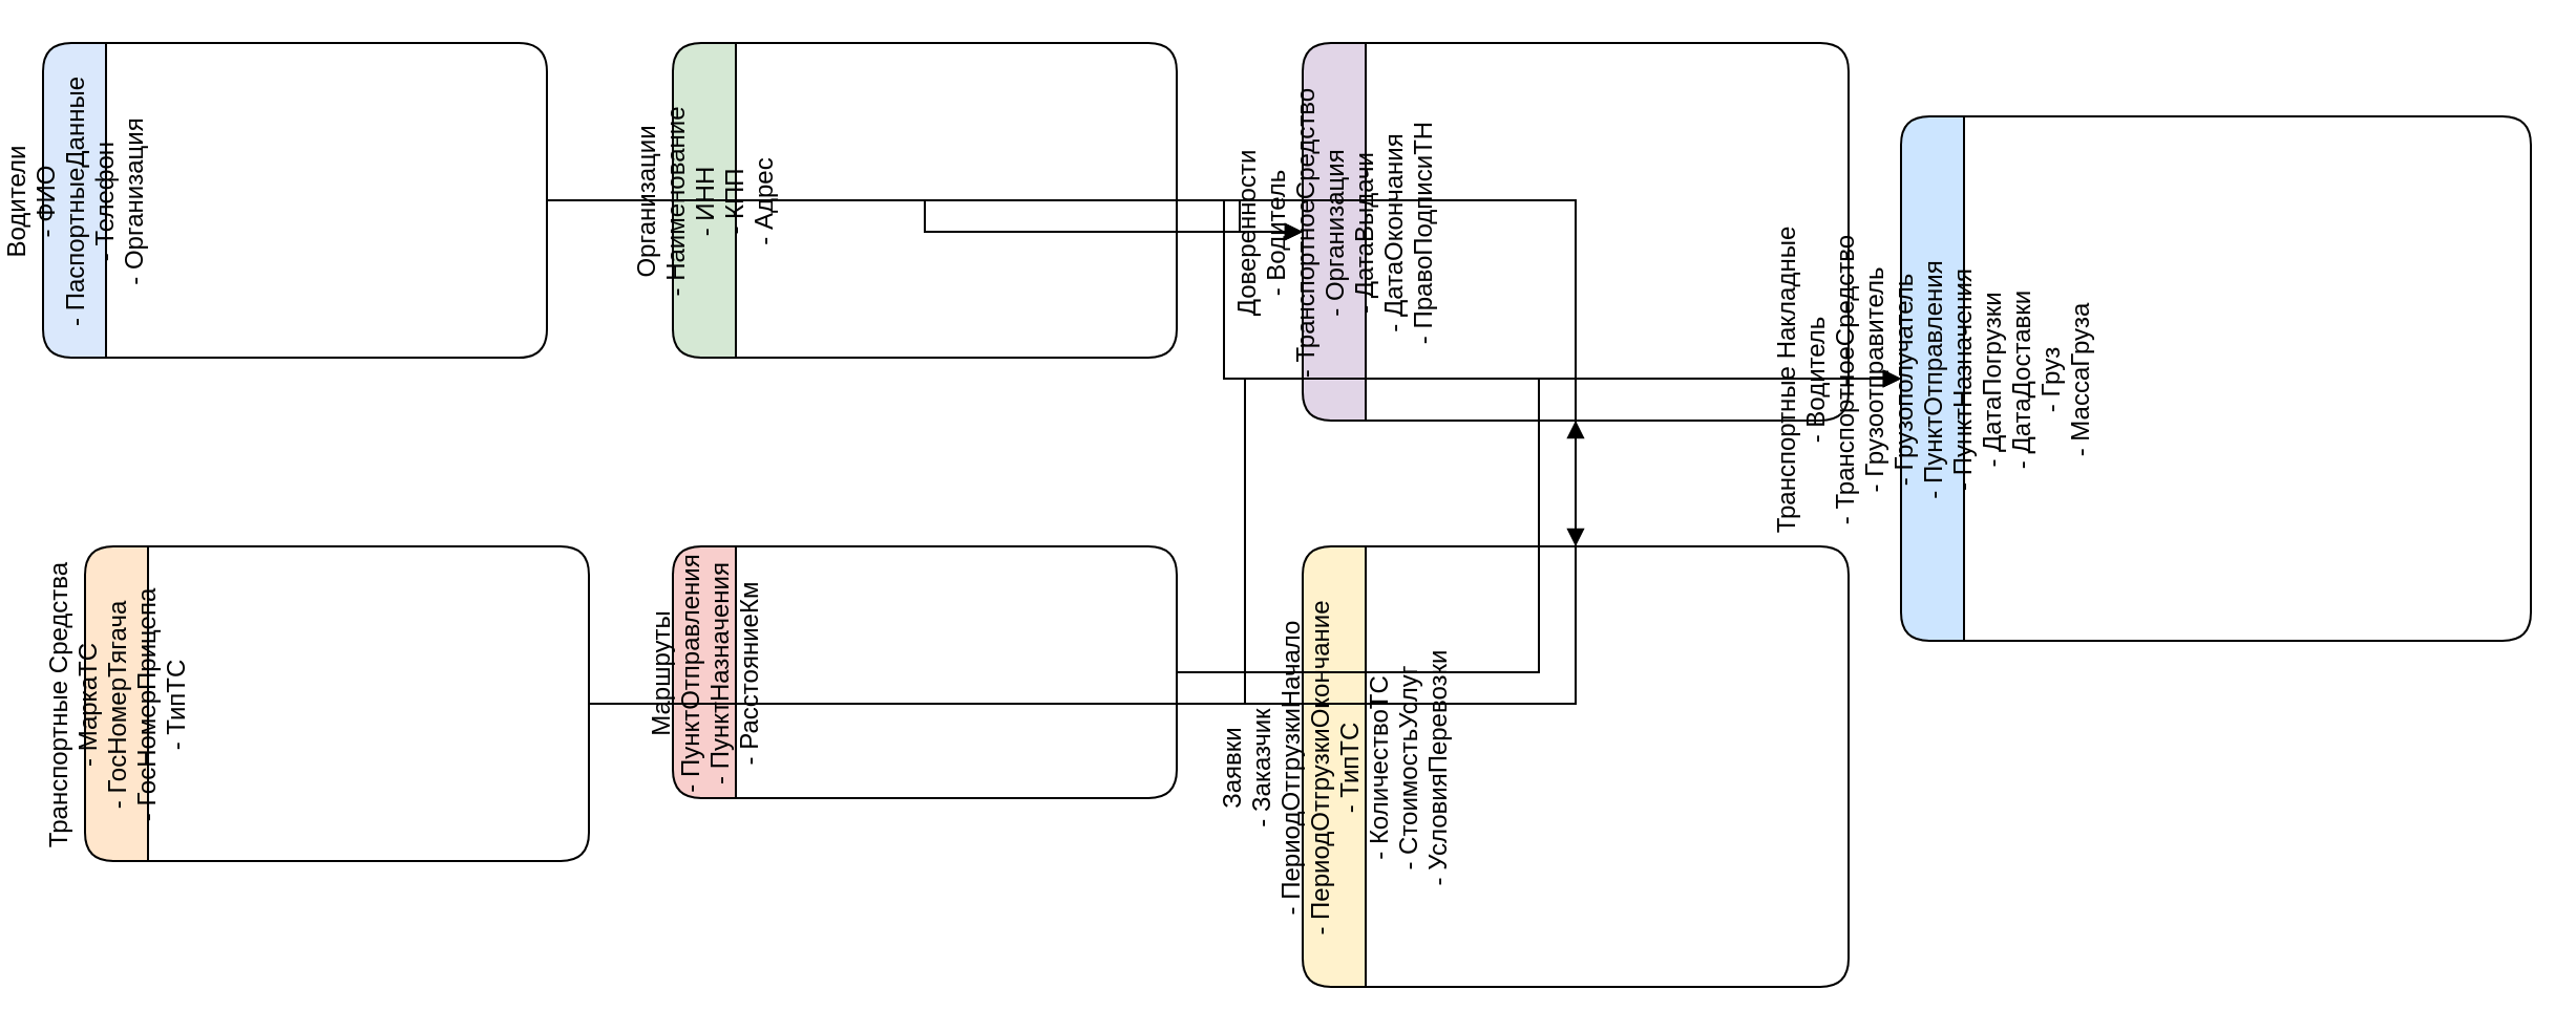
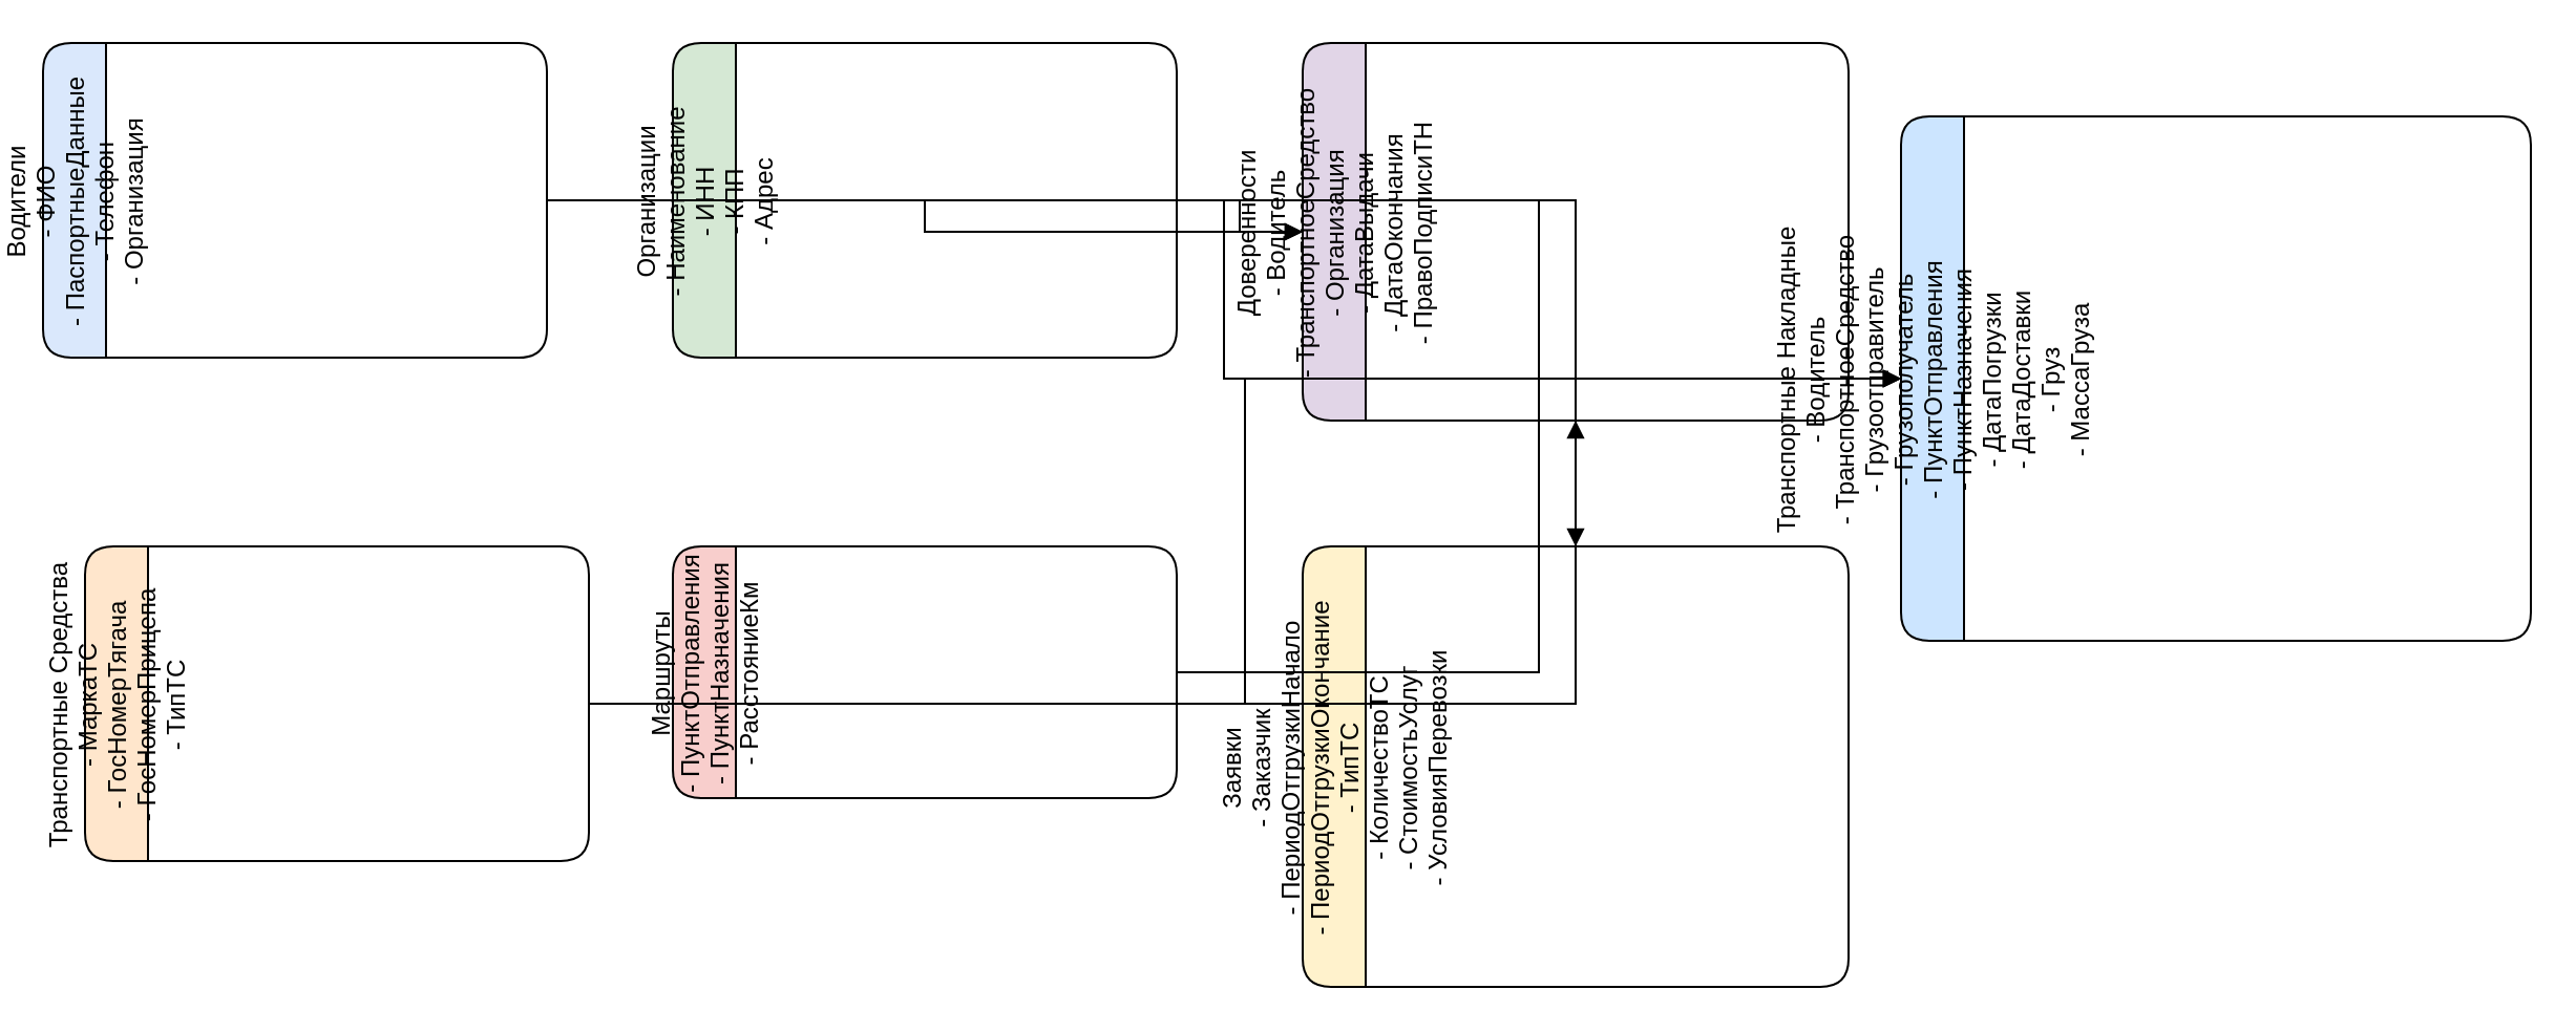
+ <mxCell id="16" style="edgeStyle=orthogonalEdgeStyle;rounded=0;html=1;endArrow=block" edge="1" parent="1" source="3" target="8"><mxGeometry relative="1" as="geometry" /></mxCell>
